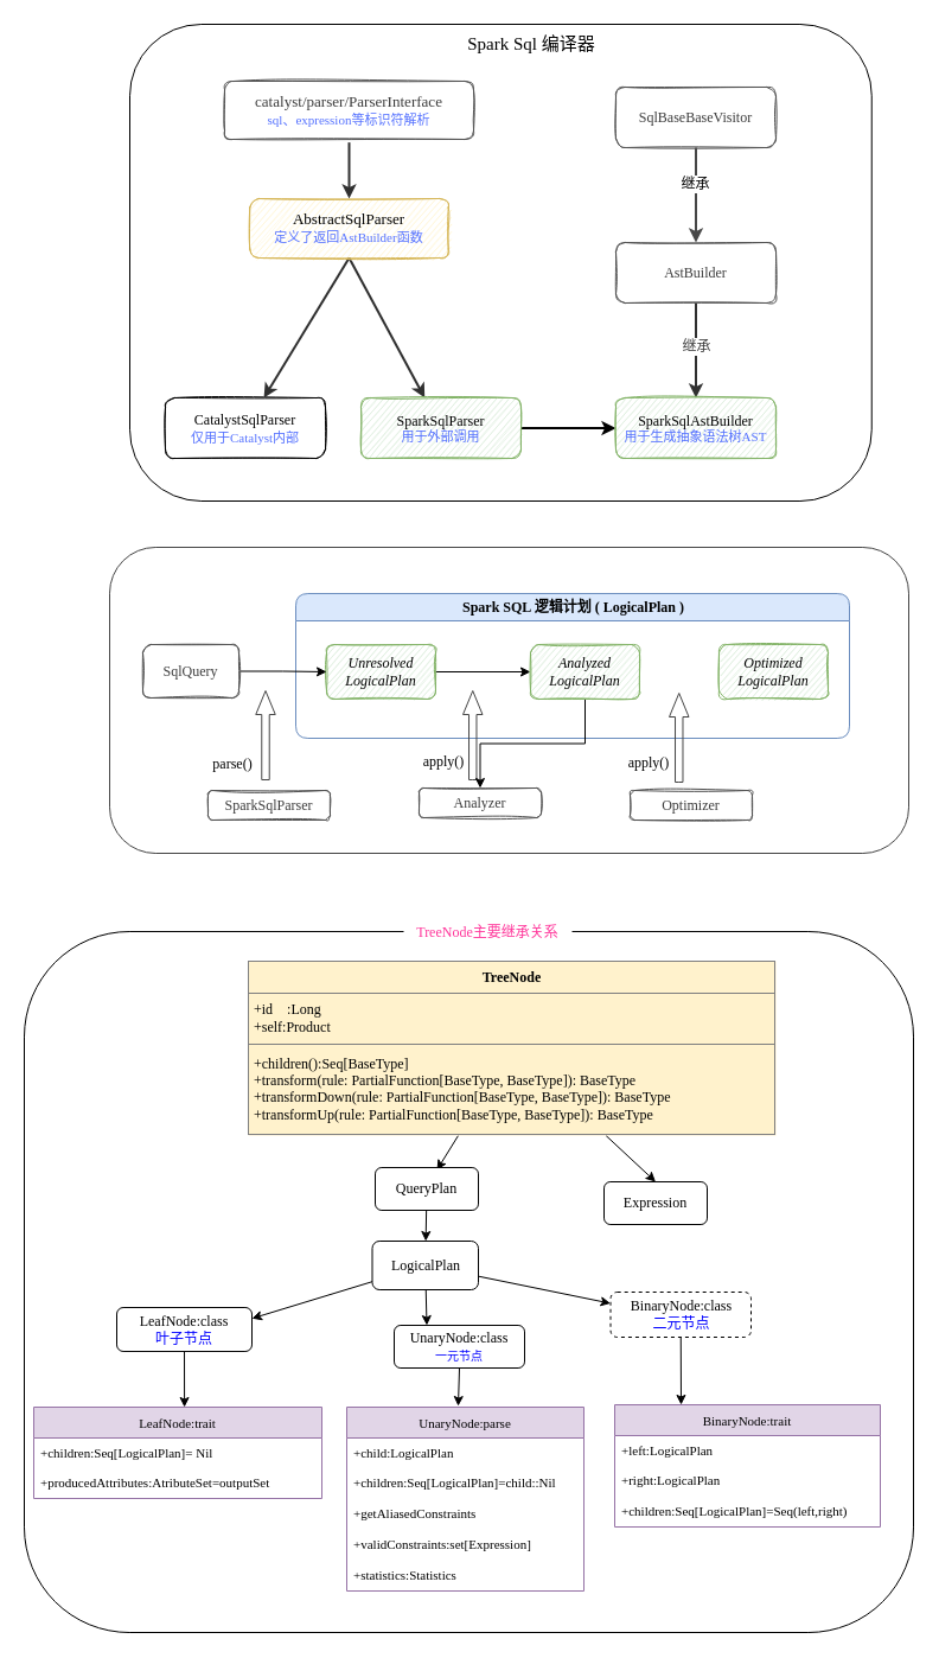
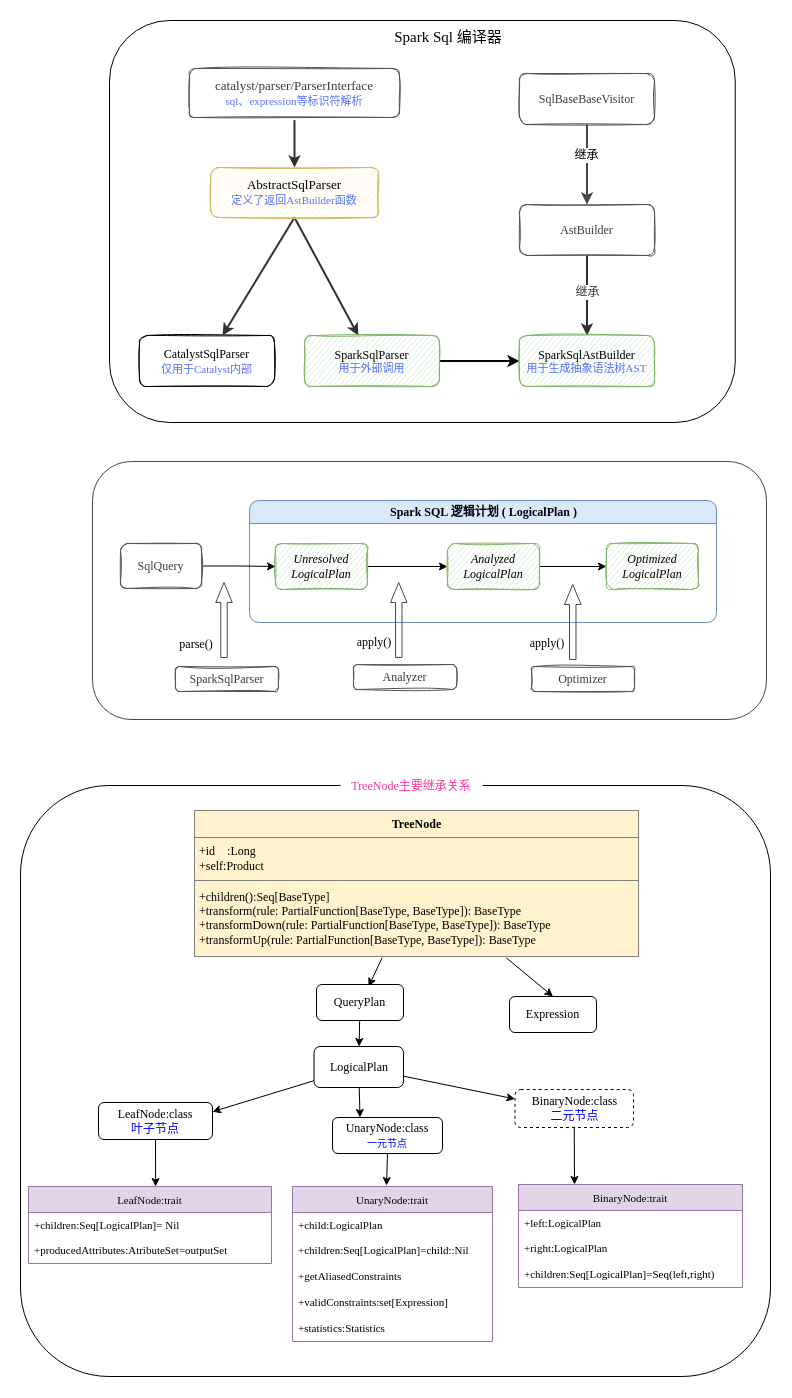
- <mxCell id="28" value="" style="edgeStyle=orthogonalEdgeStyle;rounded=0;orthogonalLoop=1;jettySize=auto;html=1;fontFamily=Comic Sans MS;fontSize=12;fontColor=default;" parent="1" source="29" target="33" edge="1"><mxGeometry relative="1" as="geometry" /></mxCell>
+ <mxCell id="28" value="" style="edgeStyle=orthogonalEdgeStyle;rounded=0;orthogonalLoop=1;jettySize=auto;html=1;fontFamily=Comic Sans MS;fontSize=12;fontColor=default;" parent="1" source="29" target="30" edge="1"><mxGeometry relative="1" as="geometry" /></mxCell>
- <mxCell id="40" value="&lt;table border=&quot;1&quot; width=&quot;100%&quot; cellpadding=&quot;4&quot; style=&quot;width: 100% ; height: 100% ; border-collapse: collapse&quot;&gt;&lt;tbody&gt;&lt;tr&gt;&lt;th style=&quot;text-align: center&quot;&gt;&lt;b&gt;TreeNode&lt;/b&gt;&lt;/th&gt;&lt;/tr&gt;&lt;tr&gt;&lt;td&gt;+id&amp;nbsp; &amp;nbsp; :Long&lt;br&gt;+self:Product&lt;/td&gt;&lt;/tr&gt;&lt;tr&gt;&lt;td&gt;+children():Seq[BaseType]&lt;br&gt;+transform(rule: PartialFunction[BaseType, BaseType]): BaseType&lt;br&gt;+transformDown(rule: PartialFunction[BaseType, BaseType]): BaseType&lt;br&gt;+transformUp(rule: PartialFunction[BaseType, BaseType]): BaseType&lt;br&gt;&lt;/td&gt;&lt;/tr&gt;&lt;/tbody&gt;&lt;/table&gt;" style="text;html=1;strokeColor=none;fillColor=#fff2cc;overflow=fill;sketch=0;rounded=0;glass=0;shadow=0;fontFamily=Comic Sans MS;align=left;" vertex="1" parent="1"><mxGeometry x="209.25" y="810" width="444.75" height="147" as="geometry" /></mxCell>
+ <mxCell id="40" value="&lt;table border=&quot;1&quot; width=&quot;100%&quot; cellpadding=&quot;4&quot; style=&quot;width: 100% ; height: 100% ; border-collapse: collapse&quot;&gt;&lt;tbody&gt;&lt;tr&gt;&lt;th style=&quot;text-align: center&quot;&gt;&lt;b&gt;TreeNode&lt;/b&gt;&lt;/th&gt;&lt;/tr&gt;&lt;tr&gt;&lt;td&gt;+id&amp;nbsp; &amp;nbsp; :Long&lt;br&gt;+self:Product&lt;/td&gt;&lt;/tr&gt;&lt;tr&gt;&lt;td&gt;+children():Seq[BaseType]&lt;br&gt;+transform(rule: PartialFunction[BaseType, BaseType]): BaseType&lt;br&gt;+transformDown(rule: PartialFunction[BaseType, BaseType]): BaseType&lt;br&gt;+transformUp(rule: PartialFunction[BaseType, BaseType]): BaseType&lt;br&gt;&lt;/td&gt;&lt;/tr&gt;&lt;/tbody&gt;&lt;/table&gt;" style="text;html=1;strokeColor=none;fillColor=#fff2cc;overflow=fill;sketch=0;rounded=0;glass=0;shadow=0;fontFamily=Comic Sans MS;align=left;" vertex="1" parent="1"><mxGeometry x="194.25" y="810" width="444.75" height="147" as="geometry" /></mxCell>
- <mxCell id="61" value="UnaryNode:parse" style="swimlane;fontStyle=0;childLayout=stackLayout;horizontal=1;startSize=26;fillColor=#e1d5e7;horizontalStack=0;resizeParent=1;resizeParentMax=0;resizeLast=0;collapsible=0;marginBottom=0;rounded=0;shadow=0;glass=0;sketch=0;fontFamily=Comic Sans MS;fontSize=11;strokeColor=#9673a6;swimlaneLine=1;noLabel=0;portConstraint=none;expand=1;metaEdit=0;backgroundOutline=0;" vertex="1" parent="1"><mxGeometry x="292" y="1186" width="200" height="155" as="geometry" /></mxCell>
+ <mxCell id="61" value="UnaryNode:trait" style="swimlane;fontStyle=0;childLayout=stackLayout;horizontal=1;startSize=26;fillColor=#e1d5e7;horizontalStack=0;resizeParent=1;resizeParentMax=0;resizeLast=0;collapsible=0;marginBottom=0;rounded=0;shadow=0;glass=0;sketch=0;fontFamily=Comic Sans MS;fontSize=11;strokeColor=#9673a6;swimlaneLine=1;noLabel=0;portConstraint=none;expand=1;metaEdit=0;backgroundOutline=0;" vertex="1" parent="1"><mxGeometry x="292" y="1186" width="200" height="155" as="geometry" /></mxCell>
